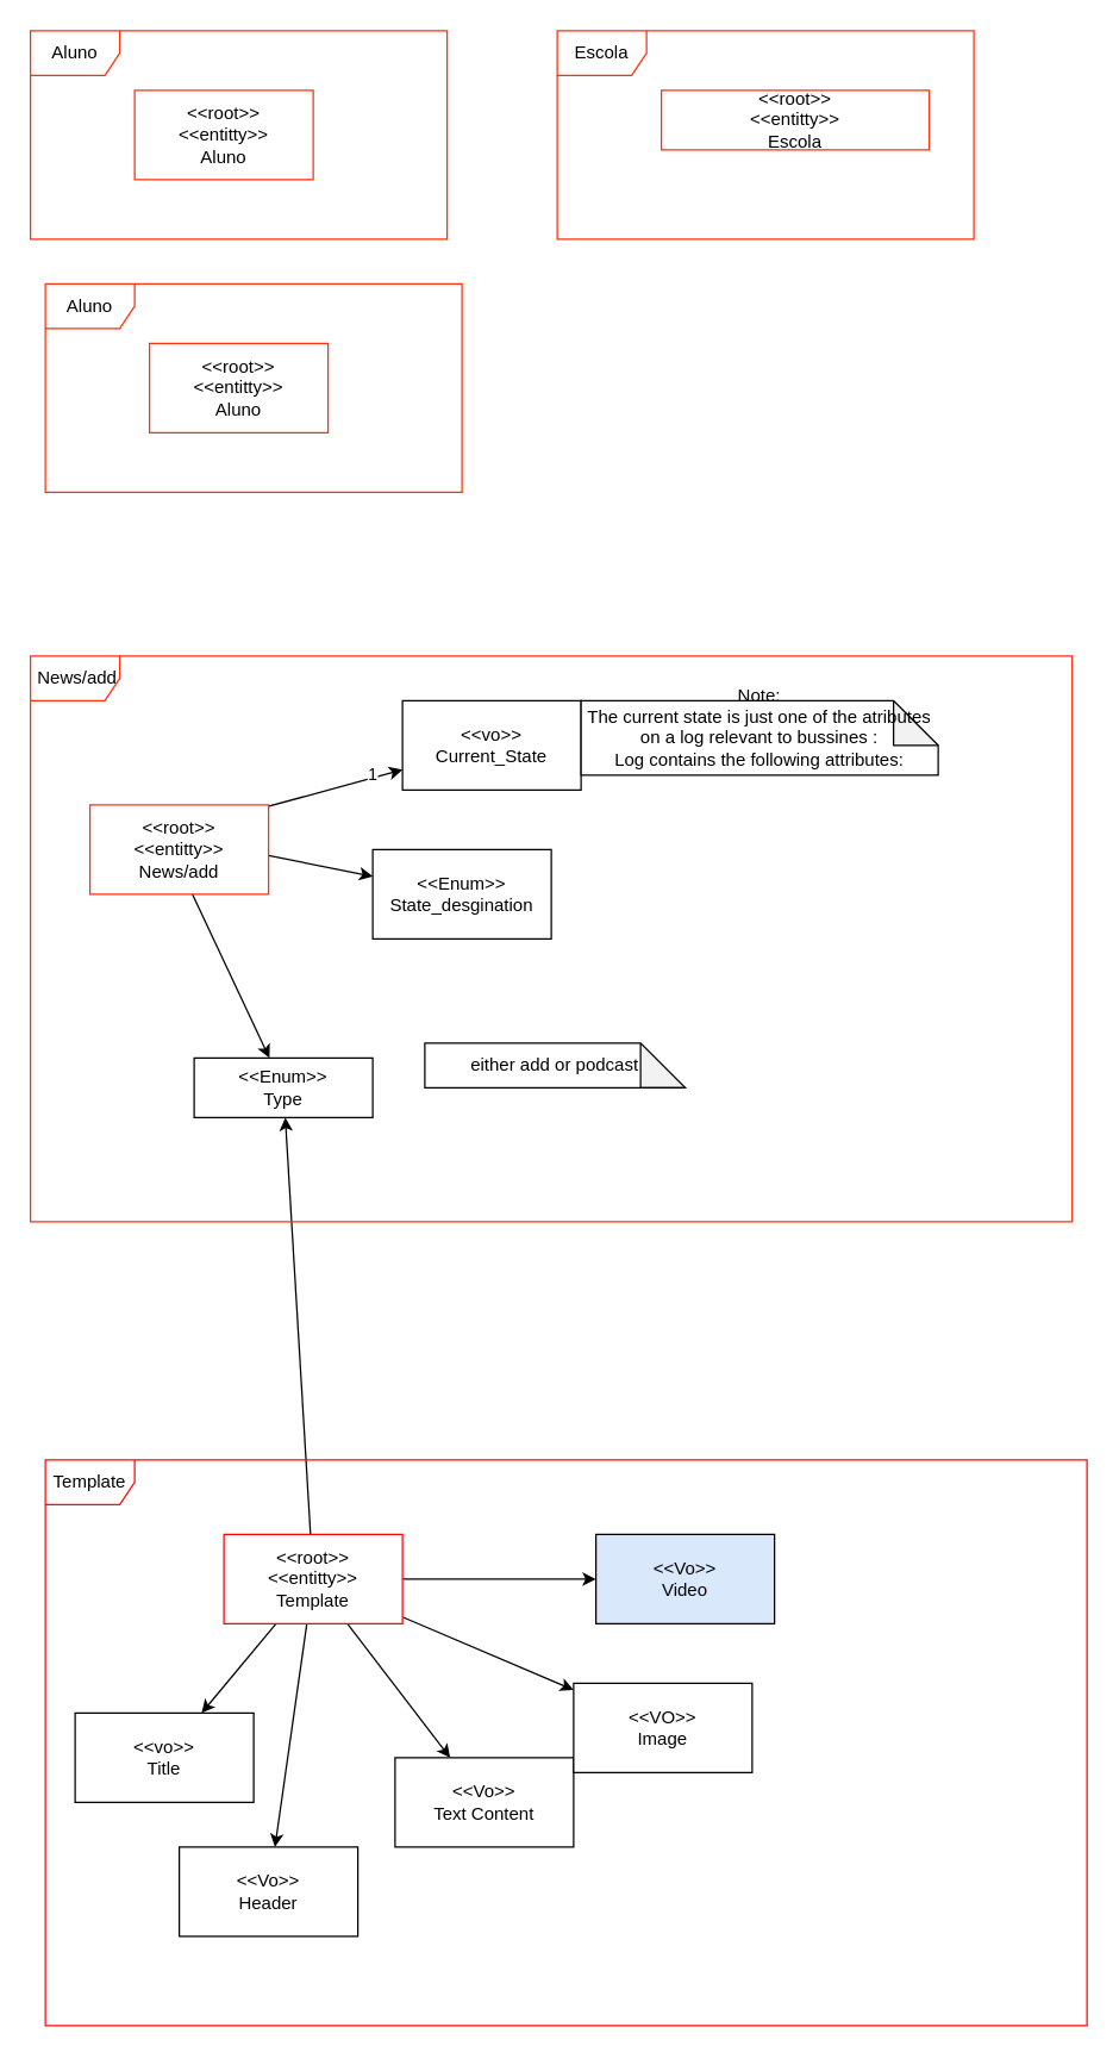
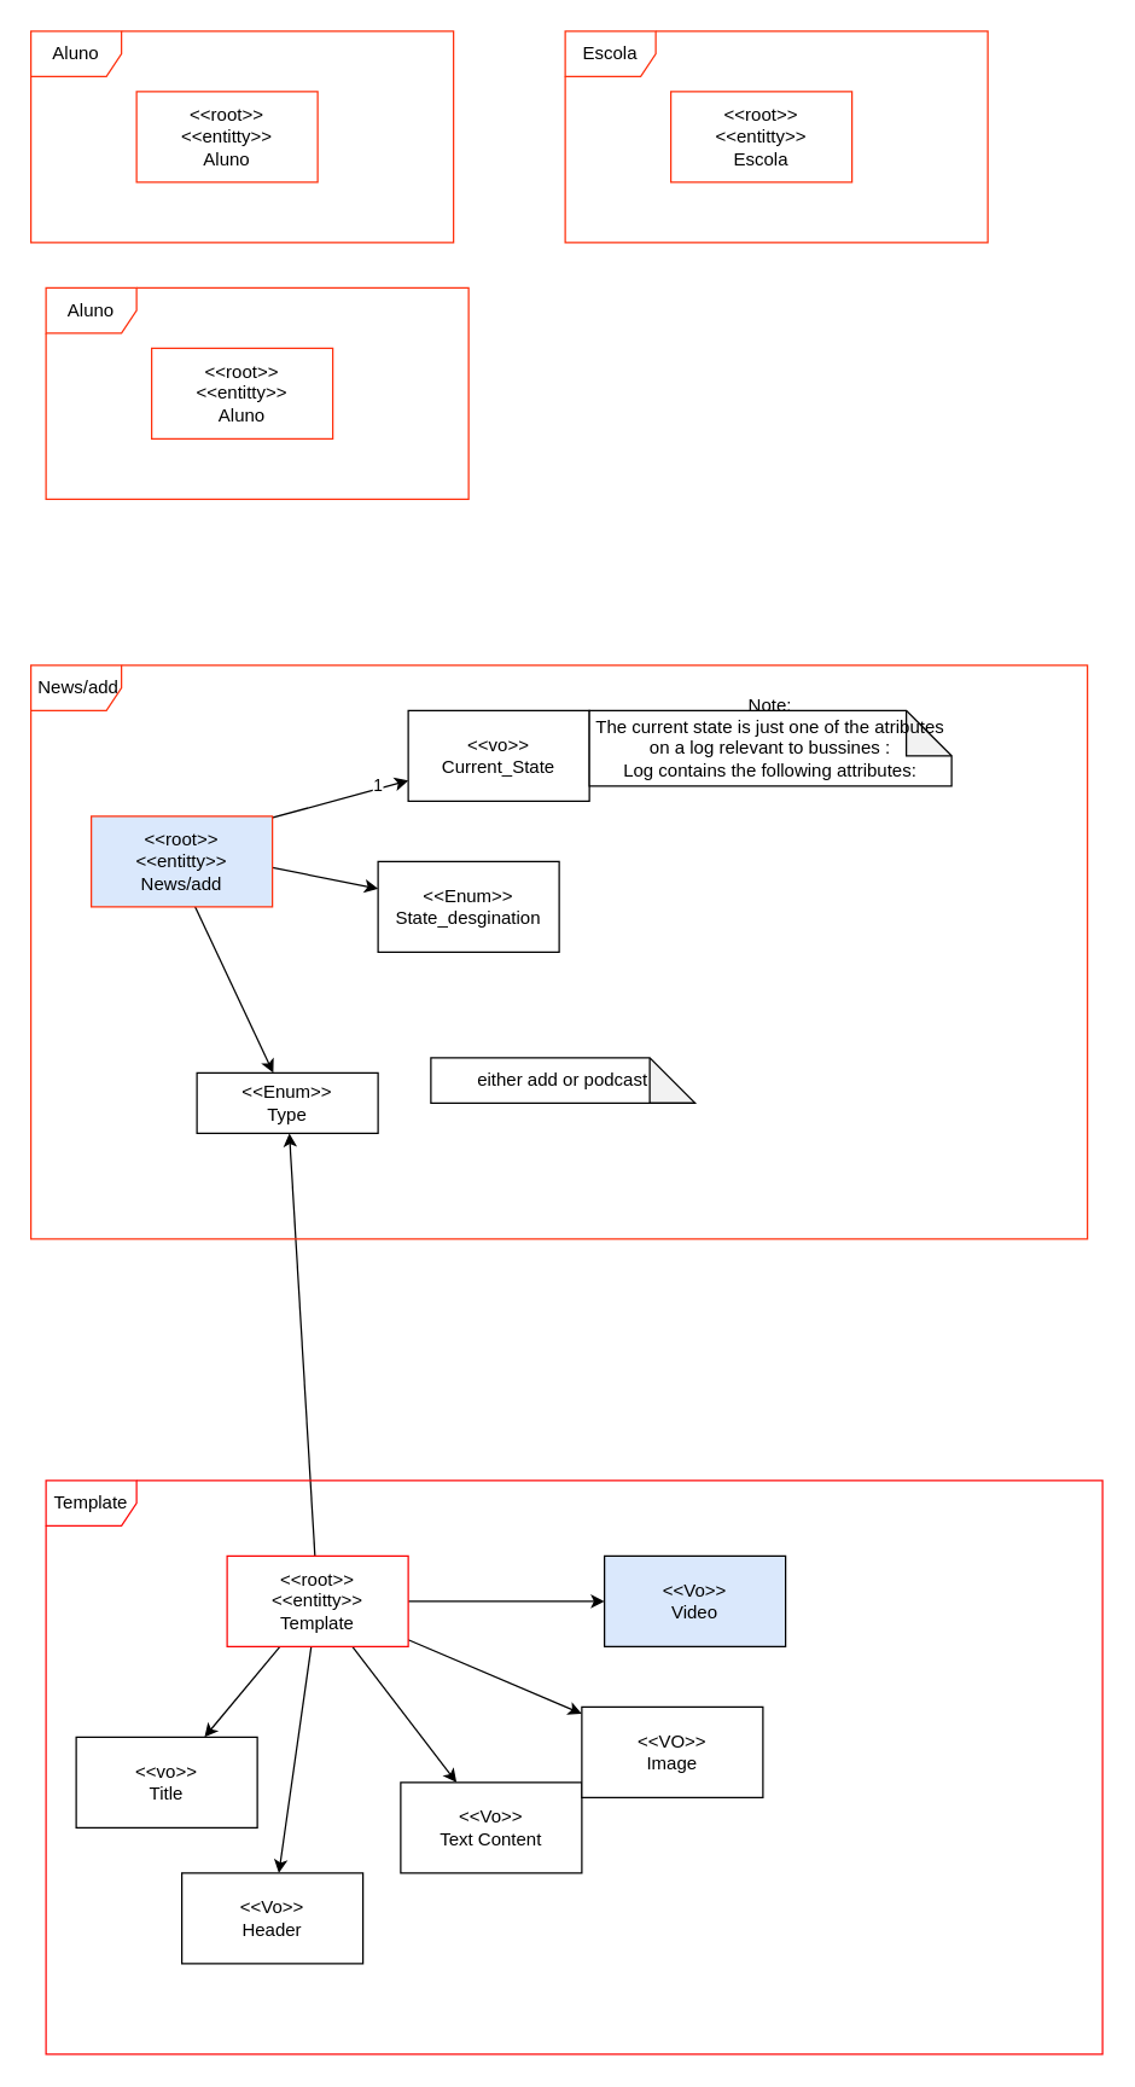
- <mxCell id="29" value="&amp;lt;&amp;lt;root&amp;gt;&amp;gt;&lt;div&gt;&amp;lt;&amp;lt;entitty&amp;gt;&amp;gt;&lt;/div&gt;&lt;div&gt;Escola&lt;/div&gt;" style="rounded=0;whiteSpace=wrap;html=1;strokeColor=#FF300D;" parent="1" vertex="1"><mxGeometry x="444" y="60" width="180" height="40" as="geometry" /></mxCell>
+ <mxCell id="29" value="&amp;lt;&amp;lt;root&amp;gt;&amp;gt;&lt;div&gt;&amp;lt;&amp;lt;entitty&amp;gt;&amp;gt;&lt;/div&gt;&lt;div&gt;Escola&lt;/div&gt;" style="rounded=0;whiteSpace=wrap;html=1;strokeColor=#FF300D;" parent="1" vertex="1"><mxGeometry x="444" y="60" width="120" height="60" as="geometry" /></mxCell>
- <mxCell id="26" value="&amp;lt;&amp;lt;root&amp;gt;&amp;gt;&lt;div&gt;&amp;lt;&amp;lt;entitty&amp;gt;&amp;gt;&lt;/div&gt;&lt;div&gt;News/add&lt;/div&gt;" style="rounded=0;whiteSpace=wrap;html=1;strokeColor=#FF300D;" parent="1" vertex="1"><mxGeometry x="60" y="540" width="120" height="60" as="geometry" /></mxCell>
+ <mxCell id="26" value="&amp;lt;&amp;lt;root&amp;gt;&amp;gt;&lt;div&gt;&amp;lt;&amp;lt;entitty&amp;gt;&amp;gt;&lt;/div&gt;&lt;div&gt;News/add&lt;/div&gt;" style="rounded=0;whiteSpace=wrap;html=1;strokeColor=#FF300D;fillColor=#dae8fc;" parent="1" vertex="1"><mxGeometry x="60" y="540" width="120" height="60" as="geometry" /></mxCell>
